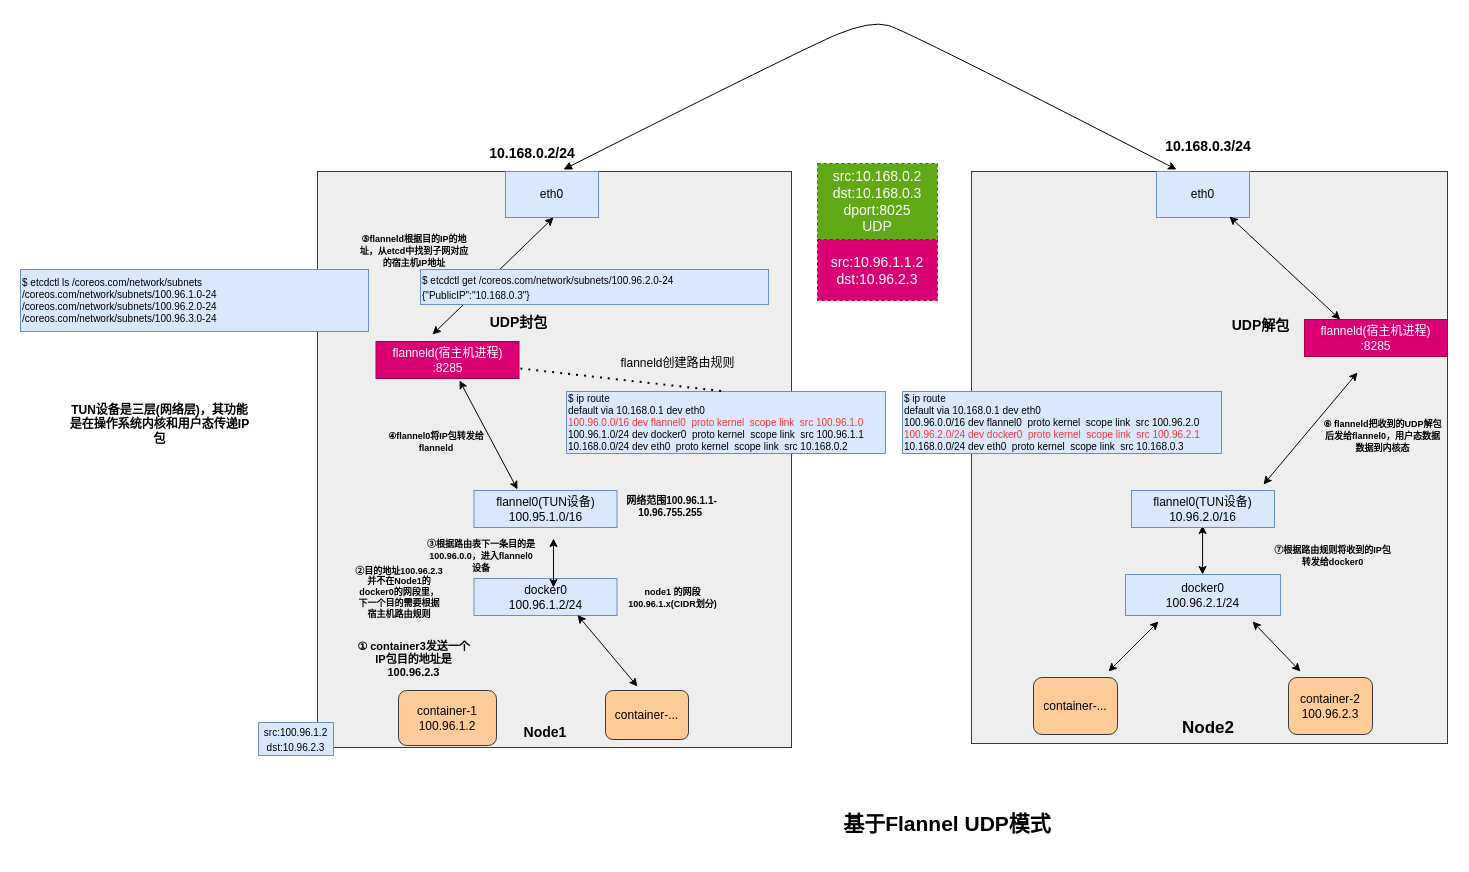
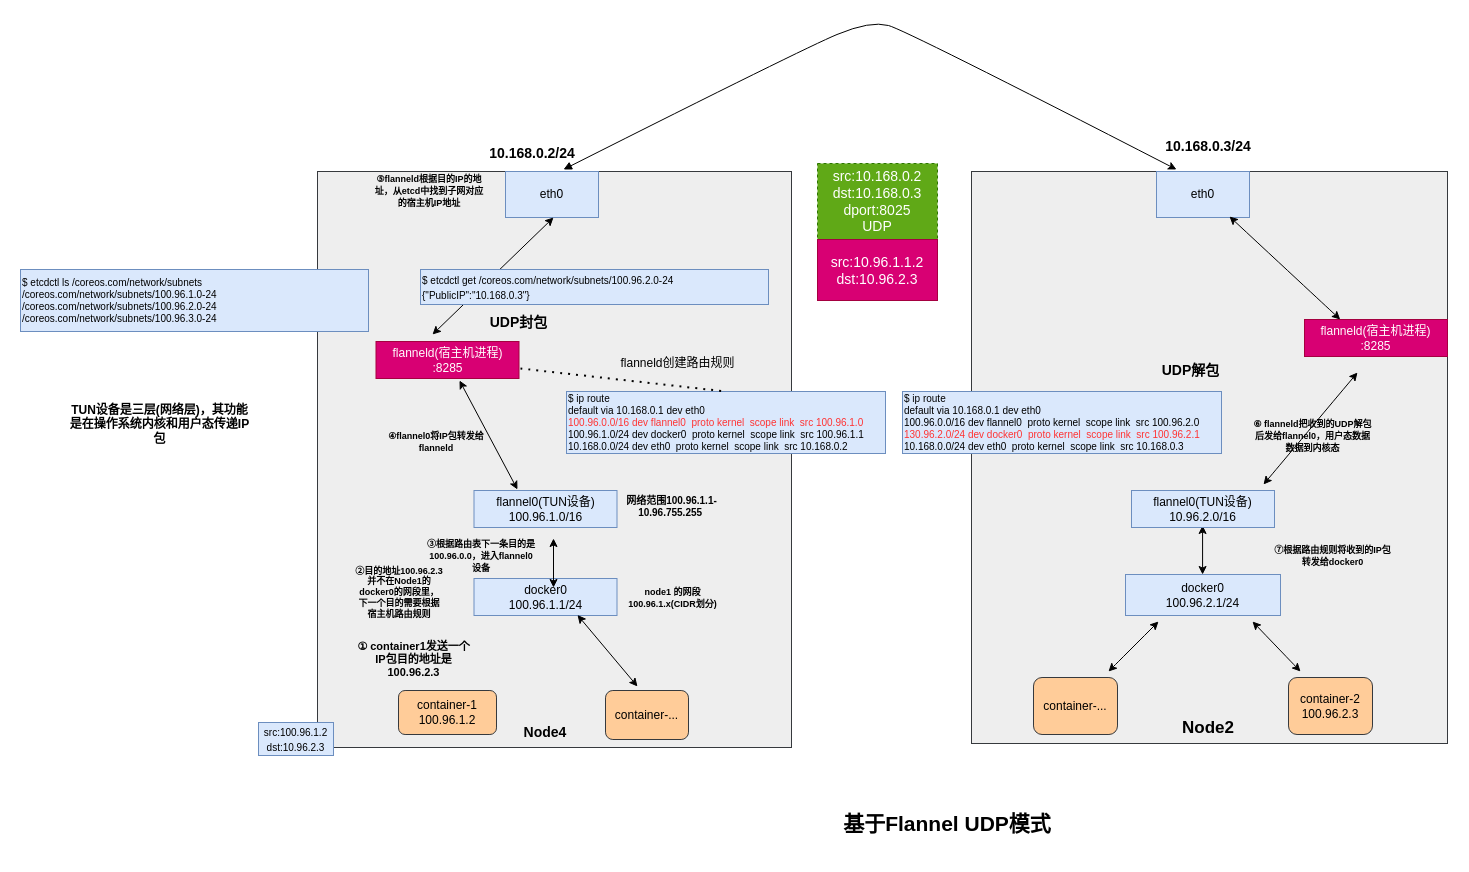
- <mxCell id="33" value="&lt;b style=&quot;font-size: 9px&quot;&gt;&lt;font style=&quot;font-size: 9px&quot;&gt;⑤flanneld根据目的IP的地址，从etcd中找到子网对应的宿主机IP地址&lt;/font&gt;&lt;/b&gt;" style="text;html=1;strokeColor=none;fillColor=none;align=center;verticalAlign=middle;whiteSpace=wrap;rounded=0;fontSize=10;fontColor=#000000;" vertex="1" parent="1"><mxGeometry x="358" y="235" width="111.5" height="30" as="geometry" /></mxCell>
+ <mxCell id="33" value="&lt;b style=&quot;font-size: 9px&quot;&gt;&lt;font style=&quot;font-size: 9px&quot;&gt;⑤flanneld根据目的IP的地址，从etcd中找到子网对应的宿主机IP地址&lt;/font&gt;&lt;/b&gt;" style="text;html=1;strokeColor=none;fillColor=none;align=center;verticalAlign=middle;whiteSpace=wrap;rounded=0;fontSize=10;fontColor=#000000;" vertex="1" parent="1"><mxGeometry x="373" y="175" width="111.5" height="30" as="geometry" /></mxCell>
- <mxCell id="39" value="src:10.96.1.1.2&lt;br&gt;dst:10.96.2.3" style="rounded=0;whiteSpace=wrap;html=1;fontSize=14;fontColor=#ffffff;fillColor=#d80073;strokeColor=#A50040;dashed=1;" vertex="1" parent="1"><mxGeometry x="817" y="239" width="120" height="61" as="geometry" /></mxCell>
+ <mxCell id="39" value="src:10.96.1.1.2&lt;br&gt;dst:10.96.2.3" style="rounded=0;whiteSpace=wrap;html=1;fontSize=14;fontColor=#ffffff;fillColor=#d80073;strokeColor=#A50040;" vertex="1" parent="1"><mxGeometry x="817" y="239" width="120" height="61" as="geometry" /></mxCell>
- <mxCell id="45" value="&lt;font size=&quot;1&quot;&gt;&lt;b style=&quot;font-size: 14px&quot;&gt;UDP解包&lt;/b&gt;&lt;/font&gt;" style="text;html=1;strokeColor=none;fillColor=none;align=center;verticalAlign=middle;whiteSpace=wrap;rounded=0;fontSize=10;" vertex="1" parent="1"><mxGeometry x="1223" y="311" width="75" height="27" as="geometry" /></mxCell>
+ <mxCell id="45" value="&lt;font size=&quot;1&quot;&gt;&lt;b style=&quot;font-size: 14px&quot;&gt;UDP解包&lt;/b&gt;&lt;/font&gt;" style="text;html=1;strokeColor=none;fillColor=none;align=center;verticalAlign=middle;whiteSpace=wrap;rounded=0;fontSize=10;" vertex="1" parent="1"><mxGeometry x="1153" y="356" width="75" height="27" as="geometry" /></mxCell>
- <mxCell id="44" value="&lt;div style=&quot;font-size: 10px&quot;&gt;&lt;div&gt;$ ip route&lt;/div&gt;&lt;div&gt;default via 10.168.0.1 dev eth0&lt;/div&gt;&lt;div&gt;100.96.0.0/16 dev flannel0&amp;nbsp; proto kernel&amp;nbsp; scope link&amp;nbsp; src 100.96.2.0&lt;/div&gt;&lt;div&gt;&lt;font color=&quot;#ff3333&quot;&gt;100.96.2.0/24 dev docker0&amp;nbsp; proto kernel&amp;nbsp; scope link&amp;nbsp; src 100.96.2.1&lt;/font&gt;&lt;/div&gt;&lt;div&gt;10.168.0.0/24 dev eth0&amp;nbsp; proto kernel&amp;nbsp; scope link&amp;nbsp; src 10.168.0.3&lt;/div&gt;&lt;/div&gt;" style="rounded=0;whiteSpace=wrap;html=1;fillColor=#dae8fc;strokeColor=#6c8ebf;align=left;" vertex="1" parent="1"><mxGeometry x="902" y="391" width="319" height="62" as="geometry" /></mxCell>
+ <mxCell id="44" value="&lt;div style=&quot;font-size: 10px&quot;&gt;&lt;div&gt;$ ip route&lt;/div&gt;&lt;div&gt;default via 10.168.0.1 dev eth0&lt;/div&gt;&lt;div&gt;100.96.0.0/16 dev flannel0&amp;nbsp; proto kernel&amp;nbsp; scope link&amp;nbsp; src 100.96.2.0&lt;/div&gt;&lt;div&gt;&lt;font color=&quot;#ff3333&quot;&gt;130.96.2.0/24 dev docker0&amp;nbsp; proto kernel&amp;nbsp; scope link&amp;nbsp; src 100.96.2.1&lt;/font&gt;&lt;/div&gt;&lt;div&gt;10.168.0.0/24 dev eth0&amp;nbsp; proto kernel&amp;nbsp; scope link&amp;nbsp; src 10.168.0.3&lt;/div&gt;&lt;/div&gt;" style="rounded=0;whiteSpace=wrap;html=1;fillColor=#dae8fc;strokeColor=#6c8ebf;align=left;" vertex="1" parent="1"><mxGeometry x="902" y="391" width="319" height="62" as="geometry" /></mxCell>
- <mxCell id="49" value="&lt;b style=&quot;font-size: 9px&quot;&gt;&lt;font style=&quot;font-size: 9px&quot;&gt;⑥ flanneld把收到的UDP解包后发给flannel0，用户态数据数据到内核态&lt;/font&gt;&lt;/b&gt;" style="text;html=1;strokeColor=none;fillColor=none;align=center;verticalAlign=middle;whiteSpace=wrap;rounded=0;fontSize=10;fontColor=#000000;" vertex="1" parent="1"><mxGeometry x="1322" y="413" width="121" height="43" as="geometry" /></mxCell>
+ <mxCell id="49" value="&lt;b style=&quot;font-size: 9px&quot;&gt;&lt;font style=&quot;font-size: 9px&quot;&gt;⑥ flanneld把收到的UDP解包后发给flannel0，用户态数据数据到内核态&lt;/font&gt;&lt;/b&gt;" style="text;html=1;strokeColor=none;fillColor=none;align=center;verticalAlign=middle;whiteSpace=wrap;rounded=0;fontSize=10;fontColor=#000000;" vertex="1" parent="1"><mxGeometry x="1252" y="413" width="121" height="43" as="geometry" /></mxCell>
- <mxCell id="20" value="flannel0(TUN设备)&lt;br&gt;100.95.1.0/16" style="rounded=0;whiteSpace=wrap;html=1;fillColor=#dae8fc;strokeColor=#6c8ebf;" vertex="1" parent="1"><mxGeometry x="473.5" y="490" width="143" height="37" as="geometry" /></mxCell>
+ <mxCell id="20" value="flannel0(TUN设备)&lt;br&gt;100.96.1.0/16" style="rounded=0;whiteSpace=wrap;html=1;fillColor=#dae8fc;strokeColor=#6c8ebf;" vertex="1" parent="1"><mxGeometry x="473.5" y="490" width="143" height="37" as="geometry" /></mxCell>
- <mxCell id="12" value="docker0&lt;br&gt;100.96.1.2/24" style="rounded=0;whiteSpace=wrap;html=1;fillColor=#dae8fc;strokeColor=#6c8ebf;" vertex="1" parent="1"><mxGeometry x="473.5" y="578" width="143" height="37" as="geometry" /></mxCell>
+ <mxCell id="12" value="docker0&lt;br&gt;100.96.1.1/24" style="rounded=0;whiteSpace=wrap;html=1;fillColor=#dae8fc;strokeColor=#6c8ebf;" vertex="1" parent="1"><mxGeometry x="473.5" y="578" width="143" height="37" as="geometry" /></mxCell>
- <mxCell id="15" value="&lt;b&gt;&lt;font style=&quot;font-size: 11px&quot;&gt;① container3发送一个IP包目的地址是100.96.2.3&lt;/font&gt;&lt;/b&gt;" style="text;html=1;strokeColor=none;fillColor=none;align=center;verticalAlign=middle;whiteSpace=wrap;rounded=0;fontSize=10;" vertex="1" parent="1"><mxGeometry x="354" y="637" width="119" height="44" as="geometry" /></mxCell>
+ <mxCell id="15" value="&lt;b&gt;&lt;font style=&quot;font-size: 11px&quot;&gt;① container1发送一个IP包目的地址是100.96.2.3&lt;/font&gt;&lt;/b&gt;" style="text;html=1;strokeColor=none;fillColor=none;align=center;verticalAlign=middle;whiteSpace=wrap;rounded=0;fontSize=10;" vertex="1" parent="1"><mxGeometry x="354" y="637" width="119" height="44" as="geometry" /></mxCell>
- <mxCell id="8" value="container-1&lt;br&gt;100.96.1.2" style="rounded=1;whiteSpace=wrap;html=1;fillColor=#ffcc99;strokeColor=#36393d;" vertex="1" parent="1"><mxGeometry x="398" y="690" width="98" height="55" as="geometry" /></mxCell>
+ <mxCell id="8" value="container-1&lt;br&gt;100.96.1.2" style="rounded=1;whiteSpace=wrap;html=1;fillColor=#ffcc99;strokeColor=#36393d;" vertex="1" parent="1"><mxGeometry x="398" y="690" width="98" height="44" as="geometry" /></mxCell>
- <mxCell id="6" value="&lt;b&gt;&lt;font style=&quot;font-size: 14px&quot;&gt;Node1&lt;/font&gt;&lt;/b&gt;" style="text;html=1;strokeColor=none;fillColor=none;align=center;verticalAlign=middle;whiteSpace=wrap;rounded=0;" vertex="1" parent="1"><mxGeometry x="515" y="717" width="60" height="30" as="geometry" /></mxCell>
+ <mxCell id="6" value="&lt;b&gt;&lt;font style=&quot;font-size: 14px&quot;&gt;Node4&lt;/font&gt;&lt;/b&gt;" style="text;html=1;strokeColor=none;fillColor=none;align=center;verticalAlign=middle;whiteSpace=wrap;rounded=0;" vertex="1" parent="1"><mxGeometry x="515" y="717" width="60" height="30" as="geometry" /></mxCell>
